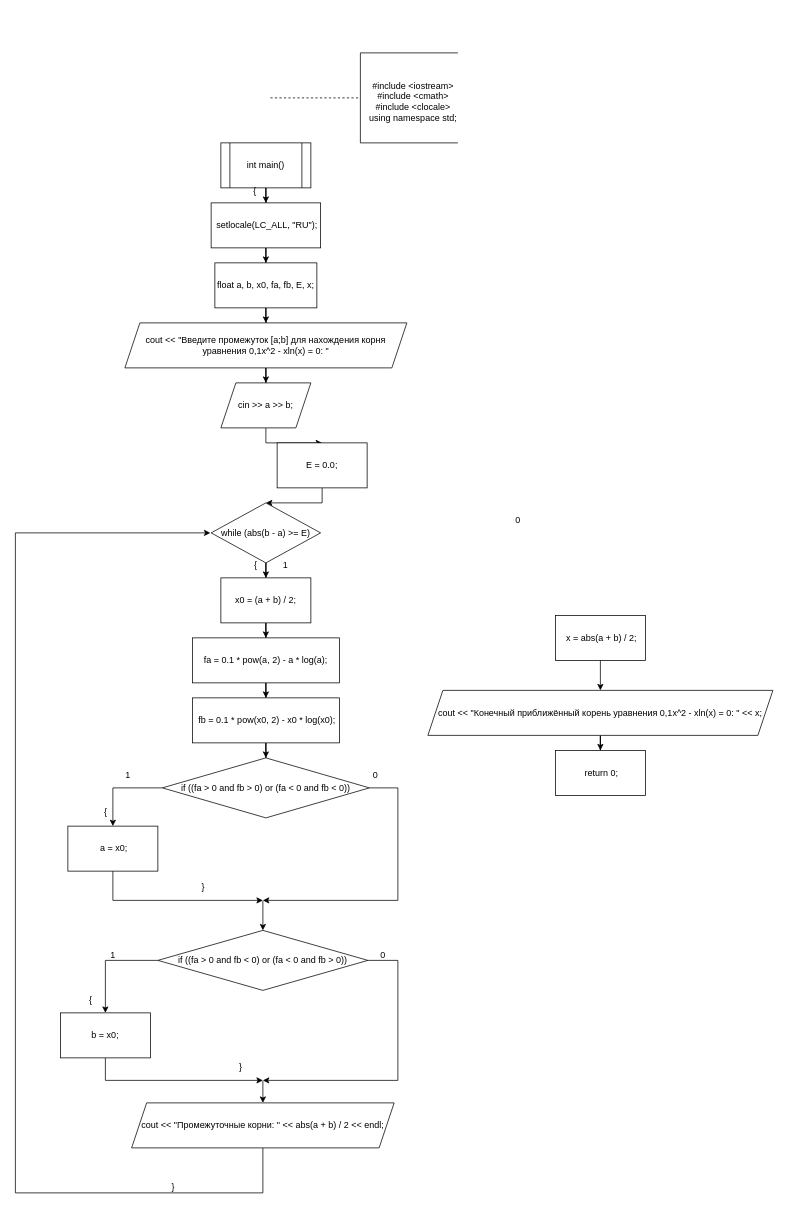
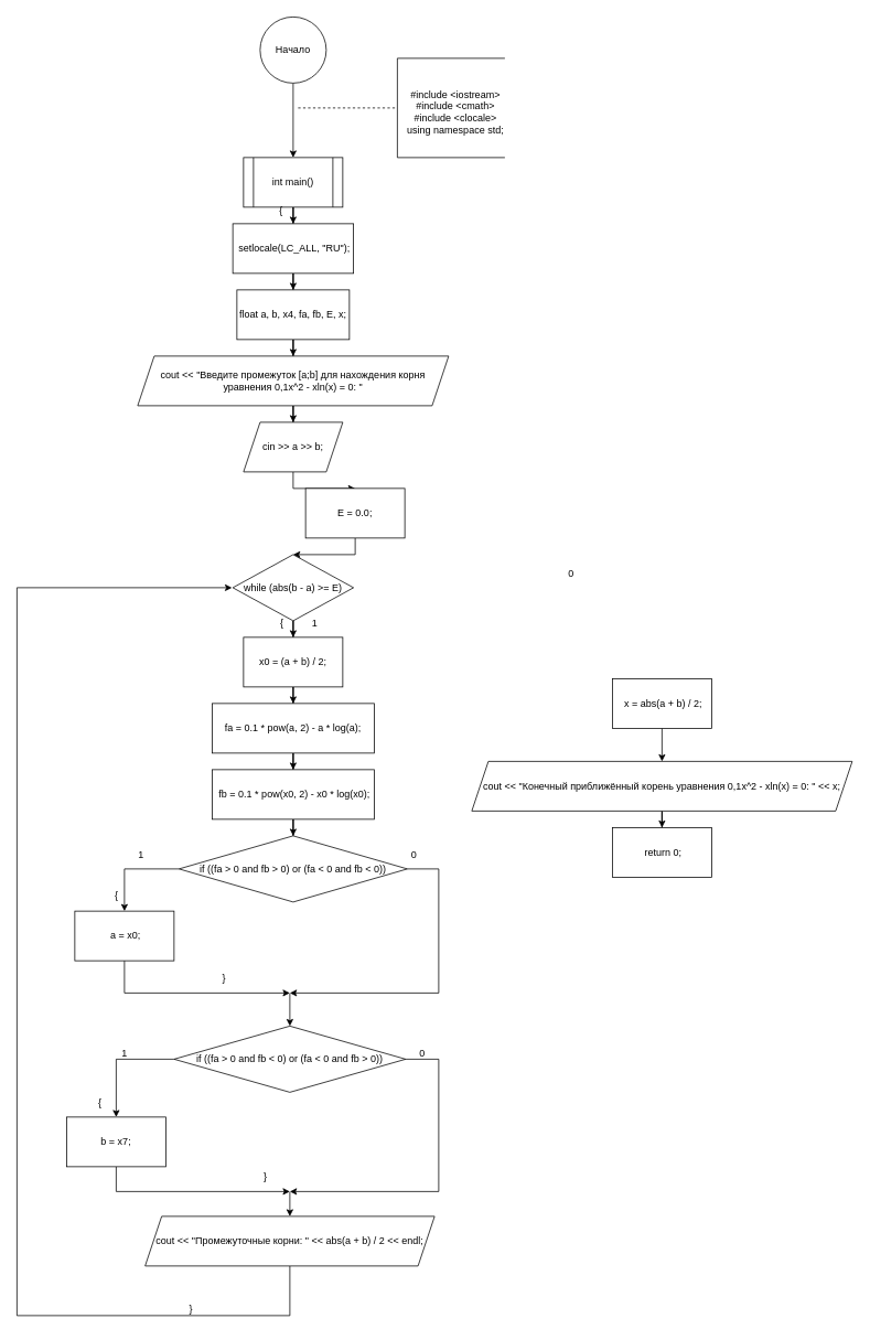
+ <mxCell id="3" value="Начало" style="ellipse;whiteSpace=wrap;html=1;aspect=fixed;" vertex="1" parent="1"><mxGeometry x="314" y="20" width="80" height="80" as="geometry" /></mxCell>
+ <mxCell id="2" style="edgeStyle=orthogonalEdgeStyle;rounded=0;orthogonalLoop=1;jettySize=auto;html=1;" edge="1" parent="1" source="3" target="8"><mxGeometry relative="1" as="geometry"><mxPoint x="354" y="210" as="targetPoint" /></mxGeometry></mxCell>
- <mxCell id="12" value="float a, b, x0, fa, fb, E, x;" style="rounded=0;whiteSpace=wrap;html=1;" vertex="1" parent="1"><mxGeometry x="286" y="350" width="136" height="60" as="geometry" /></mxCell>
+ <mxCell id="12" value="float a, b, x4, fa, fb, E, x;" style="rounded=0;whiteSpace=wrap;html=1;" vertex="1" parent="1"><mxGeometry x="286" y="350" width="136" height="60" as="geometry" /></mxCell>
- <mxCell id="37" value="b = x0;" style="rounded=0;whiteSpace=wrap;html=1;" vertex="1" parent="1"><mxGeometry x="80" y="1350" width="120" height="60" as="geometry" /></mxCell>
+ <mxCell id="37" value="b = x7;" style="rounded=0;whiteSpace=wrap;html=1;" vertex="1" parent="1"><mxGeometry x="80" y="1350" width="120" height="60" as="geometry" /></mxCell>
